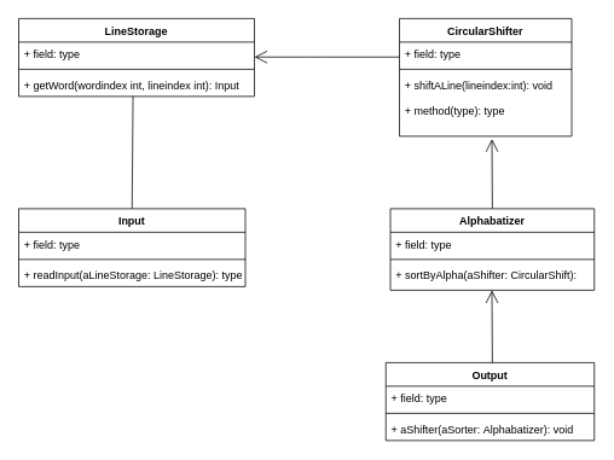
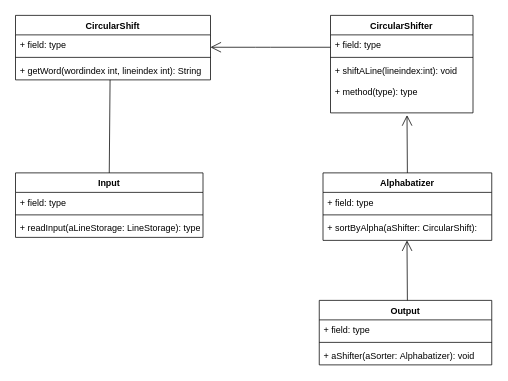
- <mxCell id="2" value="LineStorage" style="swimlane;fontStyle=1;align=center;verticalAlign=top;childLayout=stackLayout;horizontal=1;startSize=26;horizontalStack=0;resizeParent=1;resizeParentMax=0;resizeLast=0;collapsible=1;marginBottom=0;" vertex="1" parent="1"><mxGeometry x="20" y="20" width="260" height="86" as="geometry" /></mxCell>
+ <mxCell id="2" value="CircularShift" style="swimlane;fontStyle=1;align=center;verticalAlign=top;childLayout=stackLayout;horizontal=1;startSize=26;horizontalStack=0;resizeParent=1;resizeParentMax=0;resizeLast=0;collapsible=1;marginBottom=0;" vertex="1" parent="1"><mxGeometry x="20" y="20" width="260" height="86" as="geometry" /></mxCell>
- <mxCell id="5" value="+ getWord(wordindex int, lineindex int): Input" style="text;strokeColor=none;fillColor=none;align=left;verticalAlign=top;spacingLeft=4;spacingRight=4;overflow=hidden;rotatable=0;points=[[0,0.5],[1,0.5]];portConstraint=eastwest;" vertex="1" parent="2"><mxGeometry y="60" width="260" height="26" as="geometry" /></mxCell>
+ <mxCell id="5" value="+ getWord(wordindex int, lineindex int): String" style="text;strokeColor=none;fillColor=none;align=left;verticalAlign=top;spacingLeft=4;spacingRight=4;overflow=hidden;rotatable=0;points=[[0,0.5],[1,0.5]];portConstraint=eastwest;" vertex="1" parent="2"><mxGeometry y="60" width="260" height="26" as="geometry" /></mxCell>
